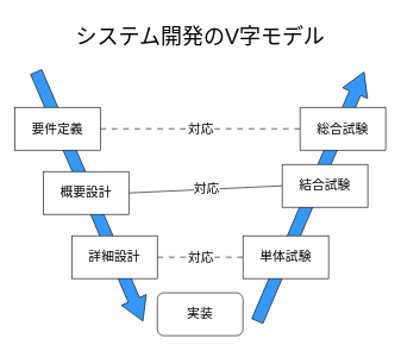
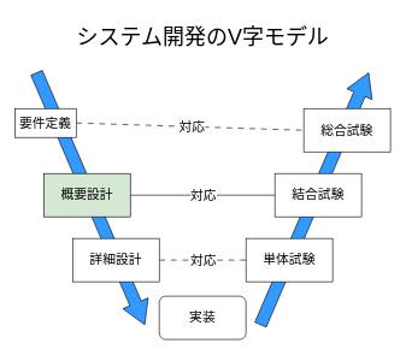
- <mxCell id="6" value="&lt;font style=&quot;font-size: 18px;&quot;&gt;要件定義&lt;/font&gt;" style="rounded=0;whiteSpace=wrap;html=1;" vertex="1" parent="1"><mxGeometry x="20" y="150" width="120" height="60" as="geometry" /></mxCell>
+ <mxCell id="6" value="&lt;font style=&quot;font-size: 18px;&quot;&gt;要件定義&lt;/font&gt;" style="rounded=0;whiteSpace=wrap;html=1;" vertex="1" parent="1"><mxGeometry x="20" y="150" width="85" height="40" as="geometry" /></mxCell>
- <mxCell id="15" value="&lt;font style=&quot;font-size: 18px;&quot;&gt;結合試験&lt;/font&gt;" style="rounded=0;whiteSpace=wrap;html=1;" vertex="1" parent="1"><mxGeometry x="395" y="230" width="120" height="60" as="geometry" /></mxCell>
+ <mxCell id="15" value="&lt;font style=&quot;font-size: 18px;&quot;&gt;結合試験&lt;/font&gt;" style="rounded=0;whiteSpace=wrap;html=1;" vertex="1" parent="1"><mxGeometry x="380" y="240" width="120" height="60" as="geometry" /></mxCell>
- <mxCell id="9" value="&lt;font style=&quot;font-size: 18px;&quot;&gt;概要設計&lt;/font&gt;" style="rounded=0;whiteSpace=wrap;html=1;" vertex="1" parent="1"><mxGeometry x="60" y="240" width="120" height="60" as="geometry" /></mxCell>
+ <mxCell id="9" value="&lt;font style=&quot;font-size: 18px;&quot;&gt;概要設計&lt;/font&gt;" style="rounded=0;whiteSpace=wrap;html=1;fillColor=#d5e8d4;" vertex="1" parent="1"><mxGeometry x="60" y="240" width="120" height="60" as="geometry" /></mxCell>
